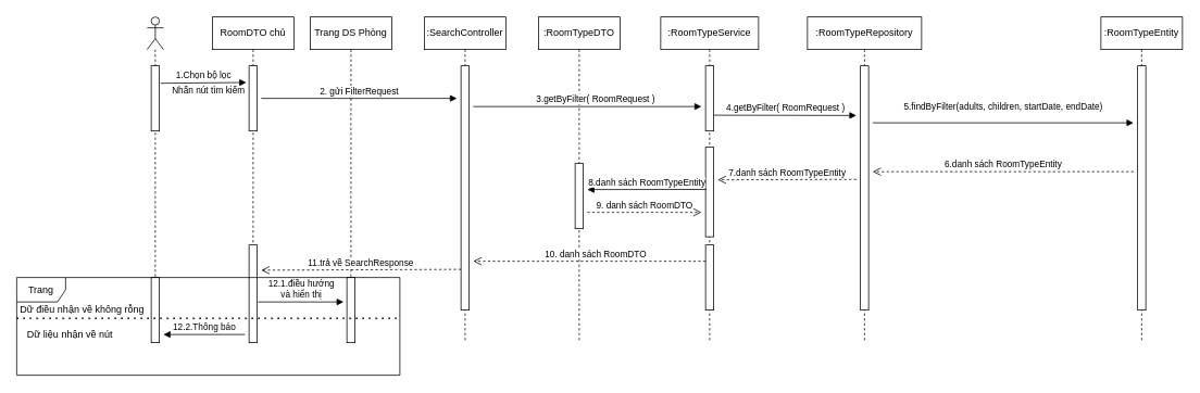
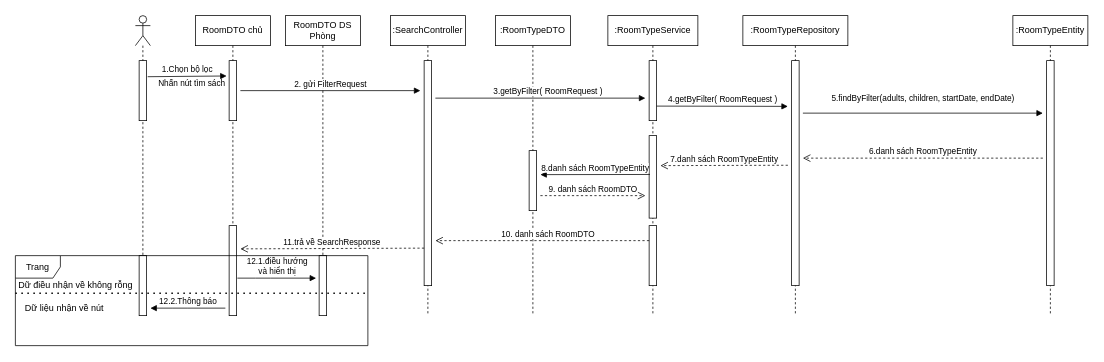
- <mxCell id="13" value="Trang DS Phòng" style="shape=umlLifeline;perimeter=lifelinePerimeter;whiteSpace=wrap;html=1;container=1;collapsible=0;recursiveResize=0;outlineConnect=0;" parent="1" vertex="1"><mxGeometry x="380" y="20" width="100" height="400" as="geometry" /></mxCell>
+ <mxCell id="13" value="RoomDTO DS Phòng" style="shape=umlLifeline;perimeter=lifelinePerimeter;whiteSpace=wrap;html=1;container=1;collapsible=0;recursiveResize=0;outlineConnect=0;" parent="1" vertex="1"><mxGeometry x="380" y="20" width="100" height="400" as="geometry" /></mxCell>
- <mxCell id="12" value="&lt;font style=&quot;font-size: 11px&quot;&gt;Nhấn nút tìm kiếm&lt;/font&gt;" style="text;html=1;align=center;verticalAlign=middle;resizable=0;points=[];autosize=1;strokeColor=none;" parent="1" vertex="1"><mxGeometry x="200" y="100" width="110" height="20" as="geometry" /></mxCell>
+ <mxCell id="12" value="&lt;font style=&quot;font-size: 11px&quot;&gt;Nhấn nút tìm sách&lt;/font&gt;" style="text;html=1;align=center;verticalAlign=middle;resizable=0;points=[];autosize=1;strokeColor=none;" parent="1" vertex="1"><mxGeometry x="200" y="100" width="110" height="20" as="geometry" /></mxCell>
